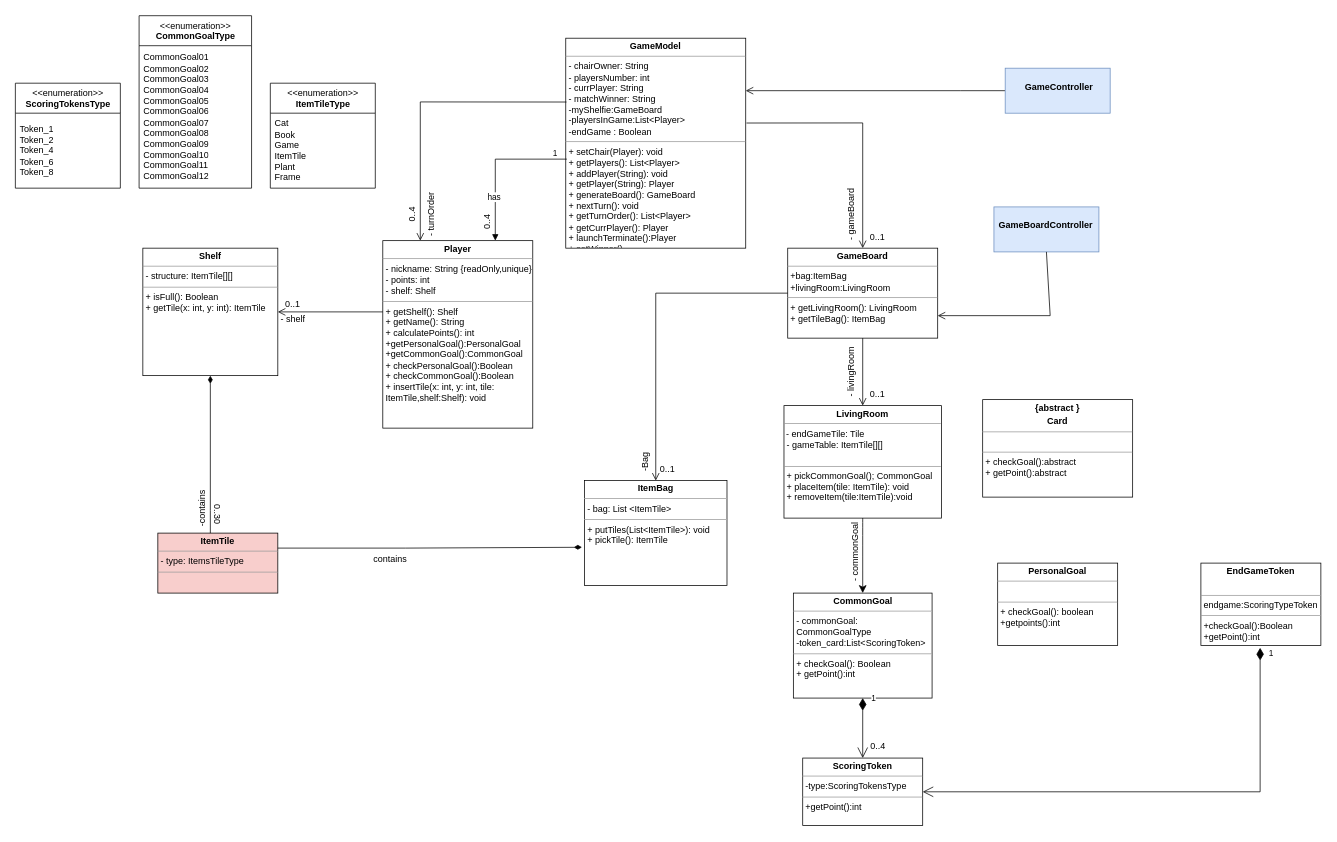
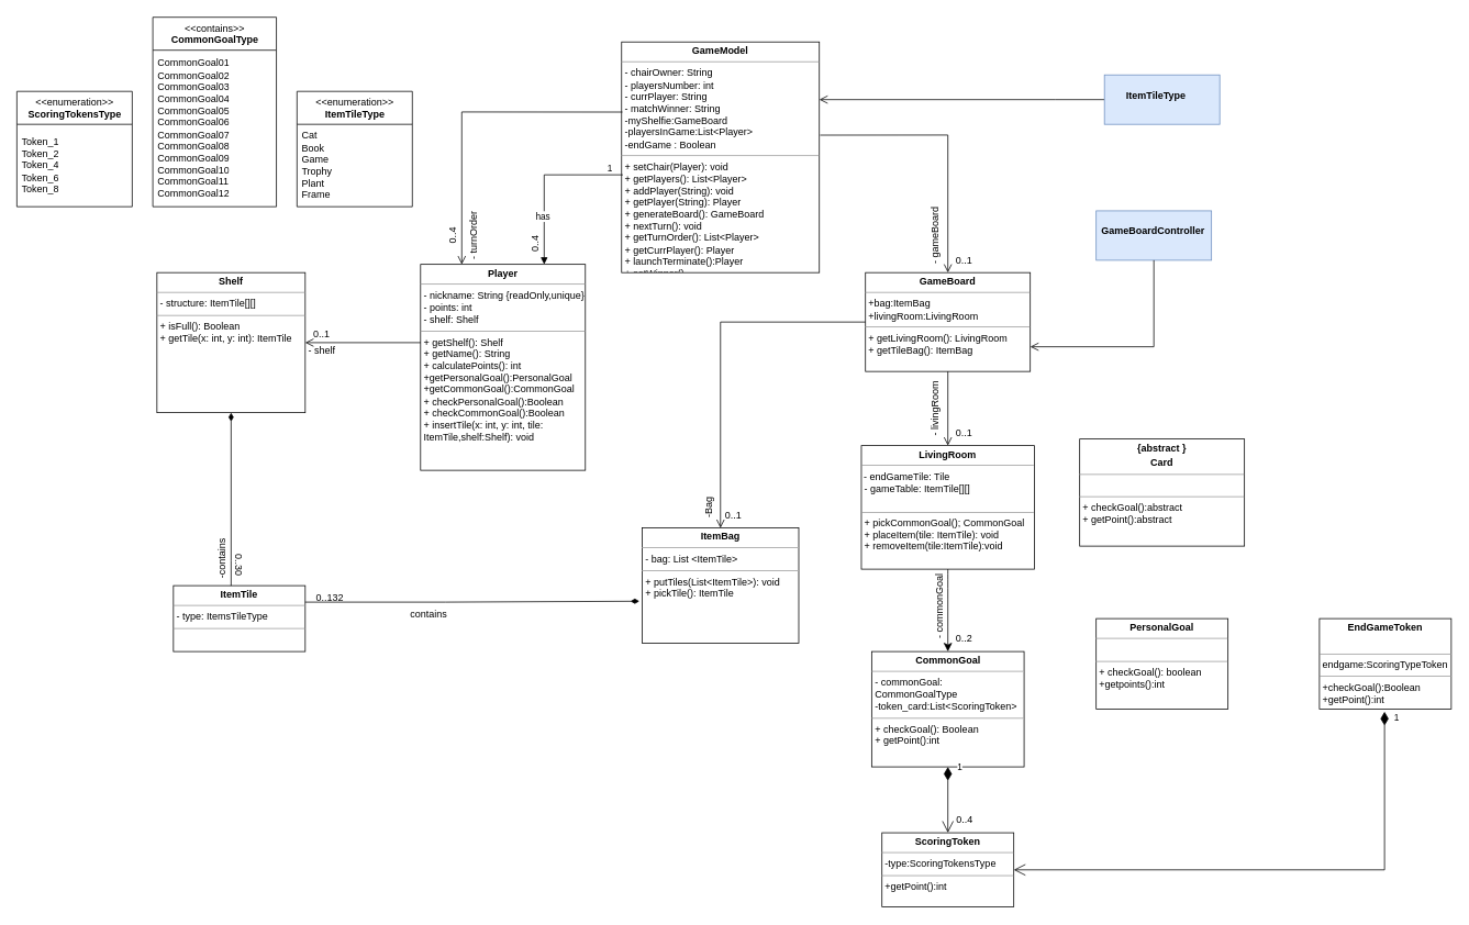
- <mxCell id="39" value="&amp;lt;&amp;lt;enumeration&amp;gt;&amp;gt;&lt;br&gt;&lt;b&gt;CommonGoalType&lt;/b&gt;" style="swimlane;fontStyle=0;align=center;verticalAlign=top;childLayout=stackLayout;horizontal=1;startSize=40;horizontalStack=0;resizeParent=1;resizeParentMax=0;resizeLast=0;collapsible=0;marginBottom=0;html=1;fontFamily=Helvetica;" parent="1" vertex="1"><mxGeometry x="185" y="20" width="150" height="230" as="geometry" /></mxCell>
+ <mxCell id="39" value="&amp;lt;&amp;lt;contains&amp;gt;&amp;gt;&lt;br&gt;&lt;b&gt;CommonGoalType&lt;/b&gt;" style="swimlane;fontStyle=0;align=center;verticalAlign=top;childLayout=stackLayout;horizontal=1;startSize=40;horizontalStack=0;resizeParent=1;resizeParentMax=0;resizeLast=0;collapsible=0;marginBottom=0;html=1;fontFamily=Helvetica;" parent="1" vertex="1"><mxGeometry x="185" y="20" width="150" height="230" as="geometry" /></mxCell>
- <mxCell id="52" value="&lt;p style=&quot;margin:0px;margin-top:4px;text-align:center;&quot;&gt;&lt;/p&gt;&lt;div style=&quot;height:2px;&quot;&gt;&lt;b&gt;&lt;br&gt;&lt;/b&gt;&lt;/div&gt;&lt;div style=&quot;height:2px;&quot;&gt;&lt;b&gt;&lt;br&gt;&lt;/b&gt;&lt;/div&gt;&lt;div style=&quot;height:2px;&quot;&gt;&lt;b&gt;&lt;br&gt;&lt;/b&gt;&lt;/div&gt;&lt;div style=&quot;height:2px;&quot;&gt;&lt;b&gt;&lt;br&gt;&lt;/b&gt;&lt;/div&gt;&lt;div style=&quot;height:2px;&quot;&gt;&lt;b&gt;&lt;br&gt;&lt;/b&gt;&lt;/div&gt;&lt;div style=&quot;height:2px;&quot;&gt;&lt;b&gt;&amp;nbsp; &amp;nbsp; &amp;nbsp; &amp;nbsp;&amp;nbsp;&lt;/b&gt;&lt;/div&gt;&lt;div style=&quot;height:2px;&quot;&gt;&lt;b&gt;&lt;br&gt;&lt;/b&gt;&lt;/div&gt;&lt;div style=&quot;height:2px;&quot;&gt;&lt;b&gt;&amp;nbsp; &amp;nbsp; &amp;nbsp; &amp;nbsp; GameController&lt;/b&gt;&lt;/div&gt;" style="verticalAlign=top;align=left;overflow=fill;fontSize=12;fontFamily=Helvetica;html=1;whiteSpace=wrap;fillColor=#dae8fc;strokeColor=#6c8ebf;" vertex="1" parent="1"><mxGeometry x="1340" y="90" width="140" height="60" as="geometry" /></mxCell>
+ <mxCell id="52" value="&lt;p style=&quot;margin:0px;margin-top:4px;text-align:center;&quot;&gt;&lt;/p&gt;&lt;div style=&quot;height:2px;&quot;&gt;&lt;b&gt;&lt;br&gt;&lt;/b&gt;&lt;/div&gt;&lt;div style=&quot;height:2px;&quot;&gt;&lt;b&gt;&lt;br&gt;&lt;/b&gt;&lt;/div&gt;&lt;div style=&quot;height:2px;&quot;&gt;&lt;b&gt;&lt;br&gt;&lt;/b&gt;&lt;/div&gt;&lt;div style=&quot;height:2px;&quot;&gt;&lt;b&gt;&lt;br&gt;&lt;/b&gt;&lt;/div&gt;&lt;div style=&quot;height:2px;&quot;&gt;&lt;b&gt;&lt;br&gt;&lt;/b&gt;&lt;/div&gt;&lt;div style=&quot;height:2px;&quot;&gt;&lt;b&gt;&amp;nbsp; &amp;nbsp; &amp;nbsp; &amp;nbsp;&amp;nbsp;&lt;/b&gt;&lt;/div&gt;&lt;div style=&quot;height:2px;&quot;&gt;&lt;b&gt;&lt;br&gt;&lt;/b&gt;&lt;/div&gt;&lt;div style=&quot;height:2px;&quot;&gt;&lt;b&gt;&amp;nbsp; &amp;nbsp; &amp;nbsp; &amp;nbsp; ItemTileType&lt;/b&gt;&lt;/div&gt;" style="verticalAlign=top;align=left;overflow=fill;fontSize=12;fontFamily=Helvetica;html=1;whiteSpace=wrap;fillColor=#dae8fc;strokeColor=#6c8ebf;" vertex="1" parent="1"><mxGeometry x="1340" y="90" width="140" height="60" as="geometry" /></mxCell>
- <mxCell id="27" value="Cat&lt;br&gt;Book&lt;br&gt;Game&lt;br&gt;ItemTile&lt;br&gt;Plant&lt;br&gt;Frame" style="text;html=1;strokeColor=none;fillColor=none;align=left;verticalAlign=middle;spacingLeft=4;spacingRight=4;overflow=hidden;rotatable=0;points=[[0,0.5],[1,0.5]];portConstraint=eastwest;fontFamily=Helvetica;" parent="26" vertex="1"><mxGeometry y="40" width="140" height="100" as="geometry" /></mxCell>
+ <mxCell id="27" value="Cat&lt;br&gt;Book&lt;br&gt;Game&lt;br&gt;Trophy&lt;br&gt;Plant&lt;br&gt;Frame" style="text;html=1;strokeColor=none;fillColor=none;align=left;verticalAlign=middle;spacingLeft=4;spacingRight=4;overflow=hidden;rotatable=0;points=[[0,0.5],[1,0.5]];portConstraint=eastwest;fontFamily=Helvetica;" parent="26" vertex="1"><mxGeometry y="40" width="140" height="100" as="geometry" /></mxCell>
- <mxCell id="53" value="&lt;p style=&quot;margin:0px;margin-top:4px;text-align:center;&quot;&gt;&lt;/p&gt;&lt;div style=&quot;height:2px;&quot;&gt;&lt;b&gt;&lt;br&gt;&lt;/b&gt;&lt;/div&gt;&lt;div style=&quot;height:2px;&quot;&gt;&lt;b&gt;&lt;br&gt;&lt;/b&gt;&lt;/div&gt;&lt;div style=&quot;height:2px;&quot;&gt;&lt;b&gt;&lt;br&gt;&lt;/b&gt;&lt;/div&gt;&lt;div style=&quot;height:2px;&quot;&gt;&lt;b&gt;&lt;br&gt;&lt;/b&gt;&lt;/div&gt;&lt;div style=&quot;height:2px;&quot;&gt;&lt;b&gt;&lt;br&gt;&lt;/b&gt;&lt;/div&gt;&lt;div style=&quot;height:2px;&quot;&gt;&lt;b&gt;&amp;nbsp; &amp;nbsp; &amp;nbsp; &amp;nbsp;&amp;nbsp;&lt;/b&gt;&lt;/div&gt;&lt;div style=&quot;height:2px;&quot;&gt;&lt;b&gt;&lt;br&gt;&lt;/b&gt;&lt;/div&gt;&lt;div style=&quot;height:2px;&quot;&gt;&lt;b&gt;&amp;nbsp; GameBoardController&lt;/b&gt;&lt;/div&gt;" style="verticalAlign=top;align=left;overflow=fill;fontSize=12;fontFamily=Helvetica;html=1;whiteSpace=wrap;fillColor=#dae8fc;strokeColor=#6c8ebf;" vertex="1" parent="1"><mxGeometry x="1325" y="275" width="140" height="60" as="geometry" /></mxCell>
+ <mxCell id="53" value="&lt;p style=&quot;margin:0px;margin-top:4px;text-align:center;&quot;&gt;&lt;/p&gt;&lt;div style=&quot;height:2px;&quot;&gt;&lt;b&gt;&lt;br&gt;&lt;/b&gt;&lt;/div&gt;&lt;div style=&quot;height:2px;&quot;&gt;&lt;b&gt;&lt;br&gt;&lt;/b&gt;&lt;/div&gt;&lt;div style=&quot;height:2px;&quot;&gt;&lt;b&gt;&lt;br&gt;&lt;/b&gt;&lt;/div&gt;&lt;div style=&quot;height:2px;&quot;&gt;&lt;b&gt;&lt;br&gt;&lt;/b&gt;&lt;/div&gt;&lt;div style=&quot;height:2px;&quot;&gt;&lt;b&gt;&lt;br&gt;&lt;/b&gt;&lt;/div&gt;&lt;div style=&quot;height:2px;&quot;&gt;&lt;b&gt;&amp;nbsp; &amp;nbsp; &amp;nbsp; &amp;nbsp;&amp;nbsp;&lt;/b&gt;&lt;/div&gt;&lt;div style=&quot;height:2px;&quot;&gt;&lt;b&gt;&lt;br&gt;&lt;/b&gt;&lt;/div&gt;&lt;div style=&quot;height:2px;&quot;&gt;&lt;b&gt;&amp;nbsp; GameBoardController&lt;/b&gt;&lt;/div&gt;" style="verticalAlign=top;align=left;overflow=fill;fontSize=12;fontFamily=Helvetica;html=1;whiteSpace=wrap;fillColor=#dae8fc;strokeColor=#6c8ebf;" vertex="1" parent="1"><mxGeometry x="1330" y="255" width="140" height="60" as="geometry" /></mxCell>
+ <mxCell id="37" value="0..132" style="text;strokeColor=none;align=center;fillColor=none;html=1;verticalAlign=middle;whiteSpace=wrap;rounded=0;fontFamily=Helvetica;" parent="1" vertex="1"><mxGeometry x="370" y="710" width="60" height="30" as="geometry" /></mxCell>
- <mxCell id="8" value="&lt;p style=&quot;margin:0px;margin-top:4px;text-align:center;&quot;&gt;&lt;b&gt;ItemTile&lt;/b&gt;&lt;/p&gt;&lt;hr size=&quot;1&quot;&gt;&lt;p style=&quot;margin:0px;margin-left:4px;&quot;&gt;- type: ItemsTileType&lt;/p&gt;&lt;hr size=&quot;1&quot;&gt;&lt;p style=&quot;margin:0px;margin-left:4px;&quot;&gt;&lt;br&gt;&lt;/p&gt;" style="verticalAlign=top;align=left;overflow=fill;fontSize=12;fontFamily=Helvetica;html=1;whiteSpace=wrap;movable=1;resizable=1;rotatable=1;deletable=1;editable=1;connectable=1;fillColor=#f8cecc;" parent="1" vertex="1"><mxGeometry x="210" y="710" width="160" height="80" as="geometry" /></mxCell>
+ <mxCell id="8" value="&lt;p style=&quot;margin:0px;margin-top:4px;text-align:center;&quot;&gt;&lt;b&gt;ItemTile&lt;/b&gt;&lt;/p&gt;&lt;hr size=&quot;1&quot;&gt;&lt;p style=&quot;margin:0px;margin-left:4px;&quot;&gt;- type: ItemsTileType&lt;/p&gt;&lt;hr size=&quot;1&quot;&gt;&lt;p style=&quot;margin:0px;margin-left:4px;&quot;&gt;&lt;br&gt;&lt;/p&gt;" style="verticalAlign=top;align=left;overflow=fill;fontSize=12;fontFamily=Helvetica;html=1;whiteSpace=wrap;movable=1;resizable=1;rotatable=1;deletable=1;editable=1;connectable=1;" parent="1" vertex="1"><mxGeometry x="210" y="710" width="160" height="80" as="geometry" /></mxCell>
+ <mxCell id="28" value="0..2" style="text;strokeColor=none;align=center;fillColor=none;html=1;verticalAlign=middle;whiteSpace=wrap;rounded=0;fontFamily=Helvetica;" parent="1" vertex="1"><mxGeometry x="1140" y="760" width="60" height="30" as="geometry" /></mxCell>
